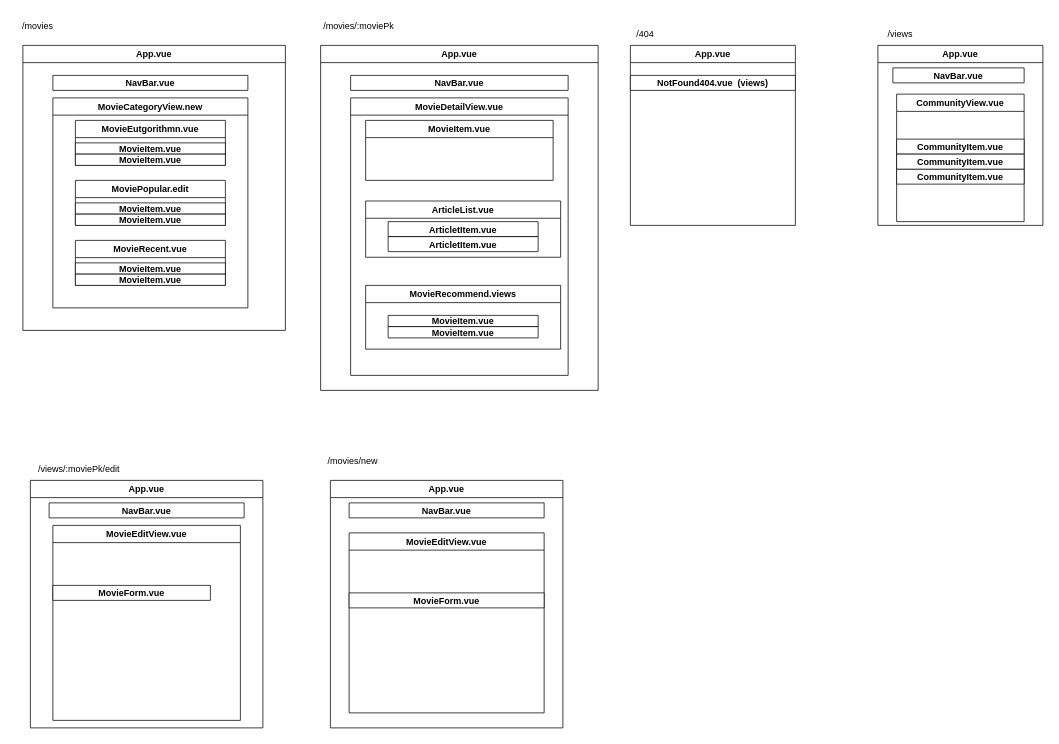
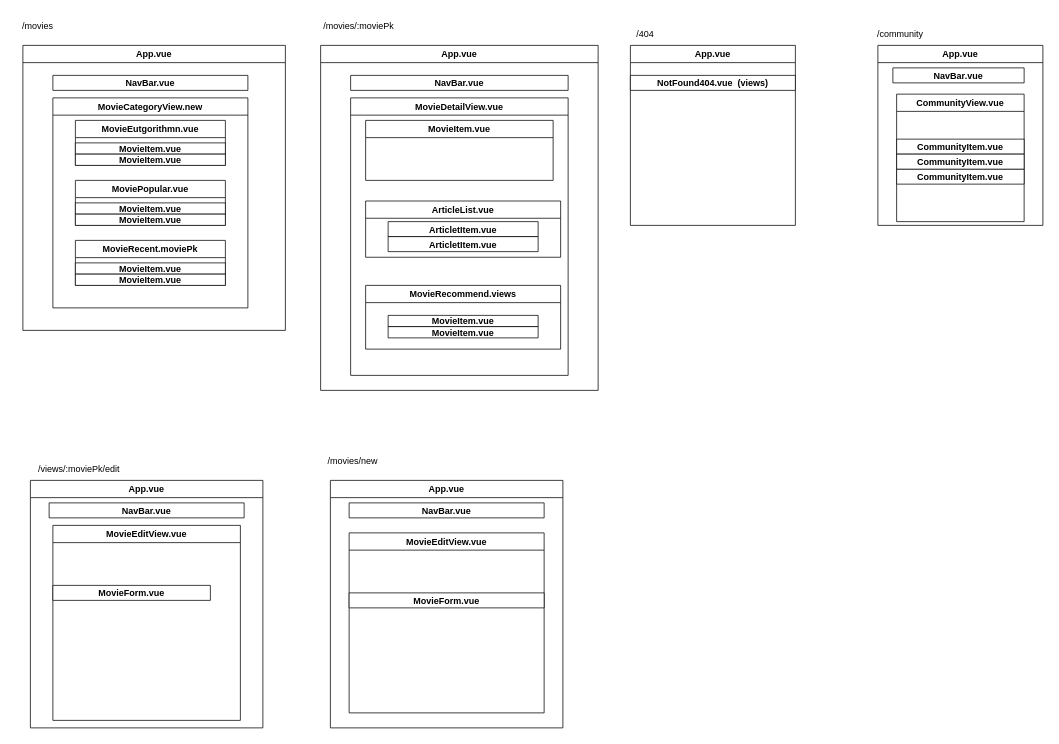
- <mxCell id="45" value="/views" style="text;html=1;strokeColor=none;fillColor=none;align=center;verticalAlign=middle;whiteSpace=wrap;rounded=0;" vertex="1" parent="1"><mxGeometry x="1160" y="30" width="80" height="30" as="geometry" /></mxCell>
+ <mxCell id="45" value="/community" style="text;html=1;strokeColor=none;fillColor=none;align=center;verticalAlign=middle;whiteSpace=wrap;rounded=0;" vertex="1" parent="1"><mxGeometry x="1160" y="30" width="80" height="30" as="geometry" /></mxCell>
- <mxCell id="8" value="MoviePopular.edit" style="swimlane;startSize=23;" vertex="1" parent="4"><mxGeometry x="30" y="110" width="200" height="60" as="geometry" /></mxCell>
+ <mxCell id="8" value="MoviePopular.vue" style="swimlane;startSize=23;" vertex="1" parent="4"><mxGeometry x="30" y="110" width="200" height="60" as="geometry" /></mxCell>
- <mxCell id="11" value="MovieRecent.vue" style="swimlane;startSize=23;" vertex="1" parent="4"><mxGeometry x="30" y="190" width="200" height="60" as="geometry" /></mxCell>
+ <mxCell id="11" value="MovieRecent.moviePk" style="swimlane;startSize=23;" vertex="1" parent="4"><mxGeometry x="30" y="190" width="200" height="60" as="geometry" /></mxCell>
